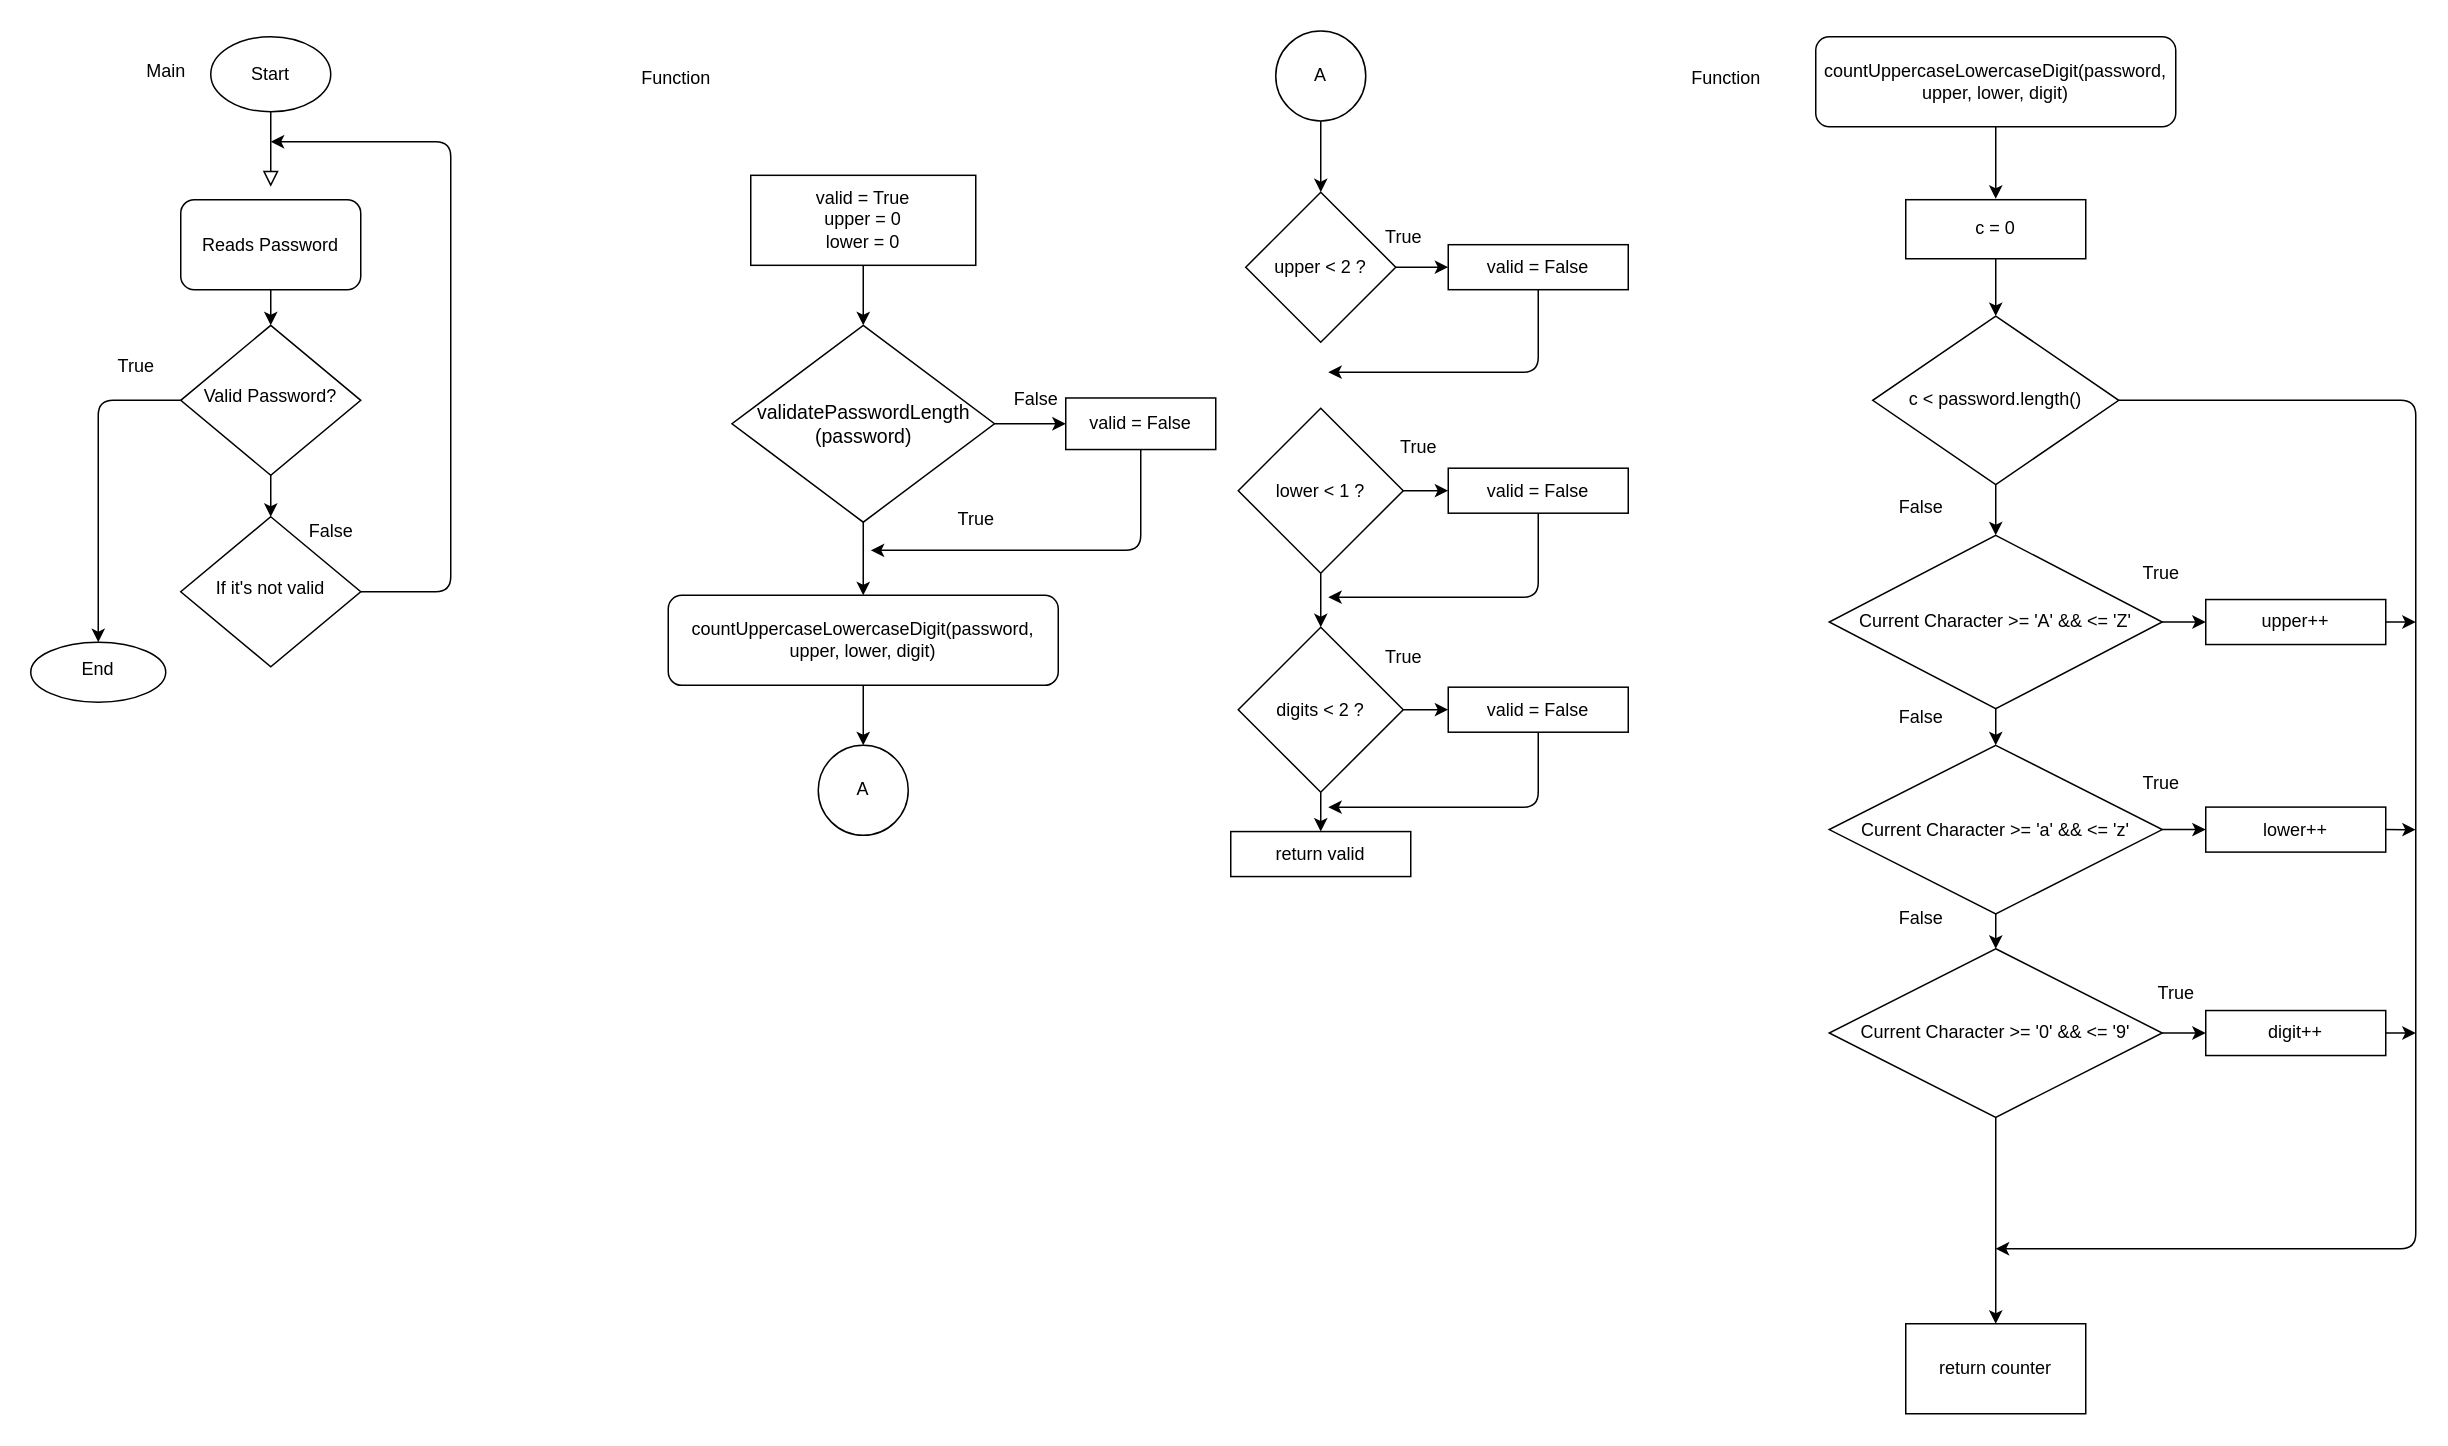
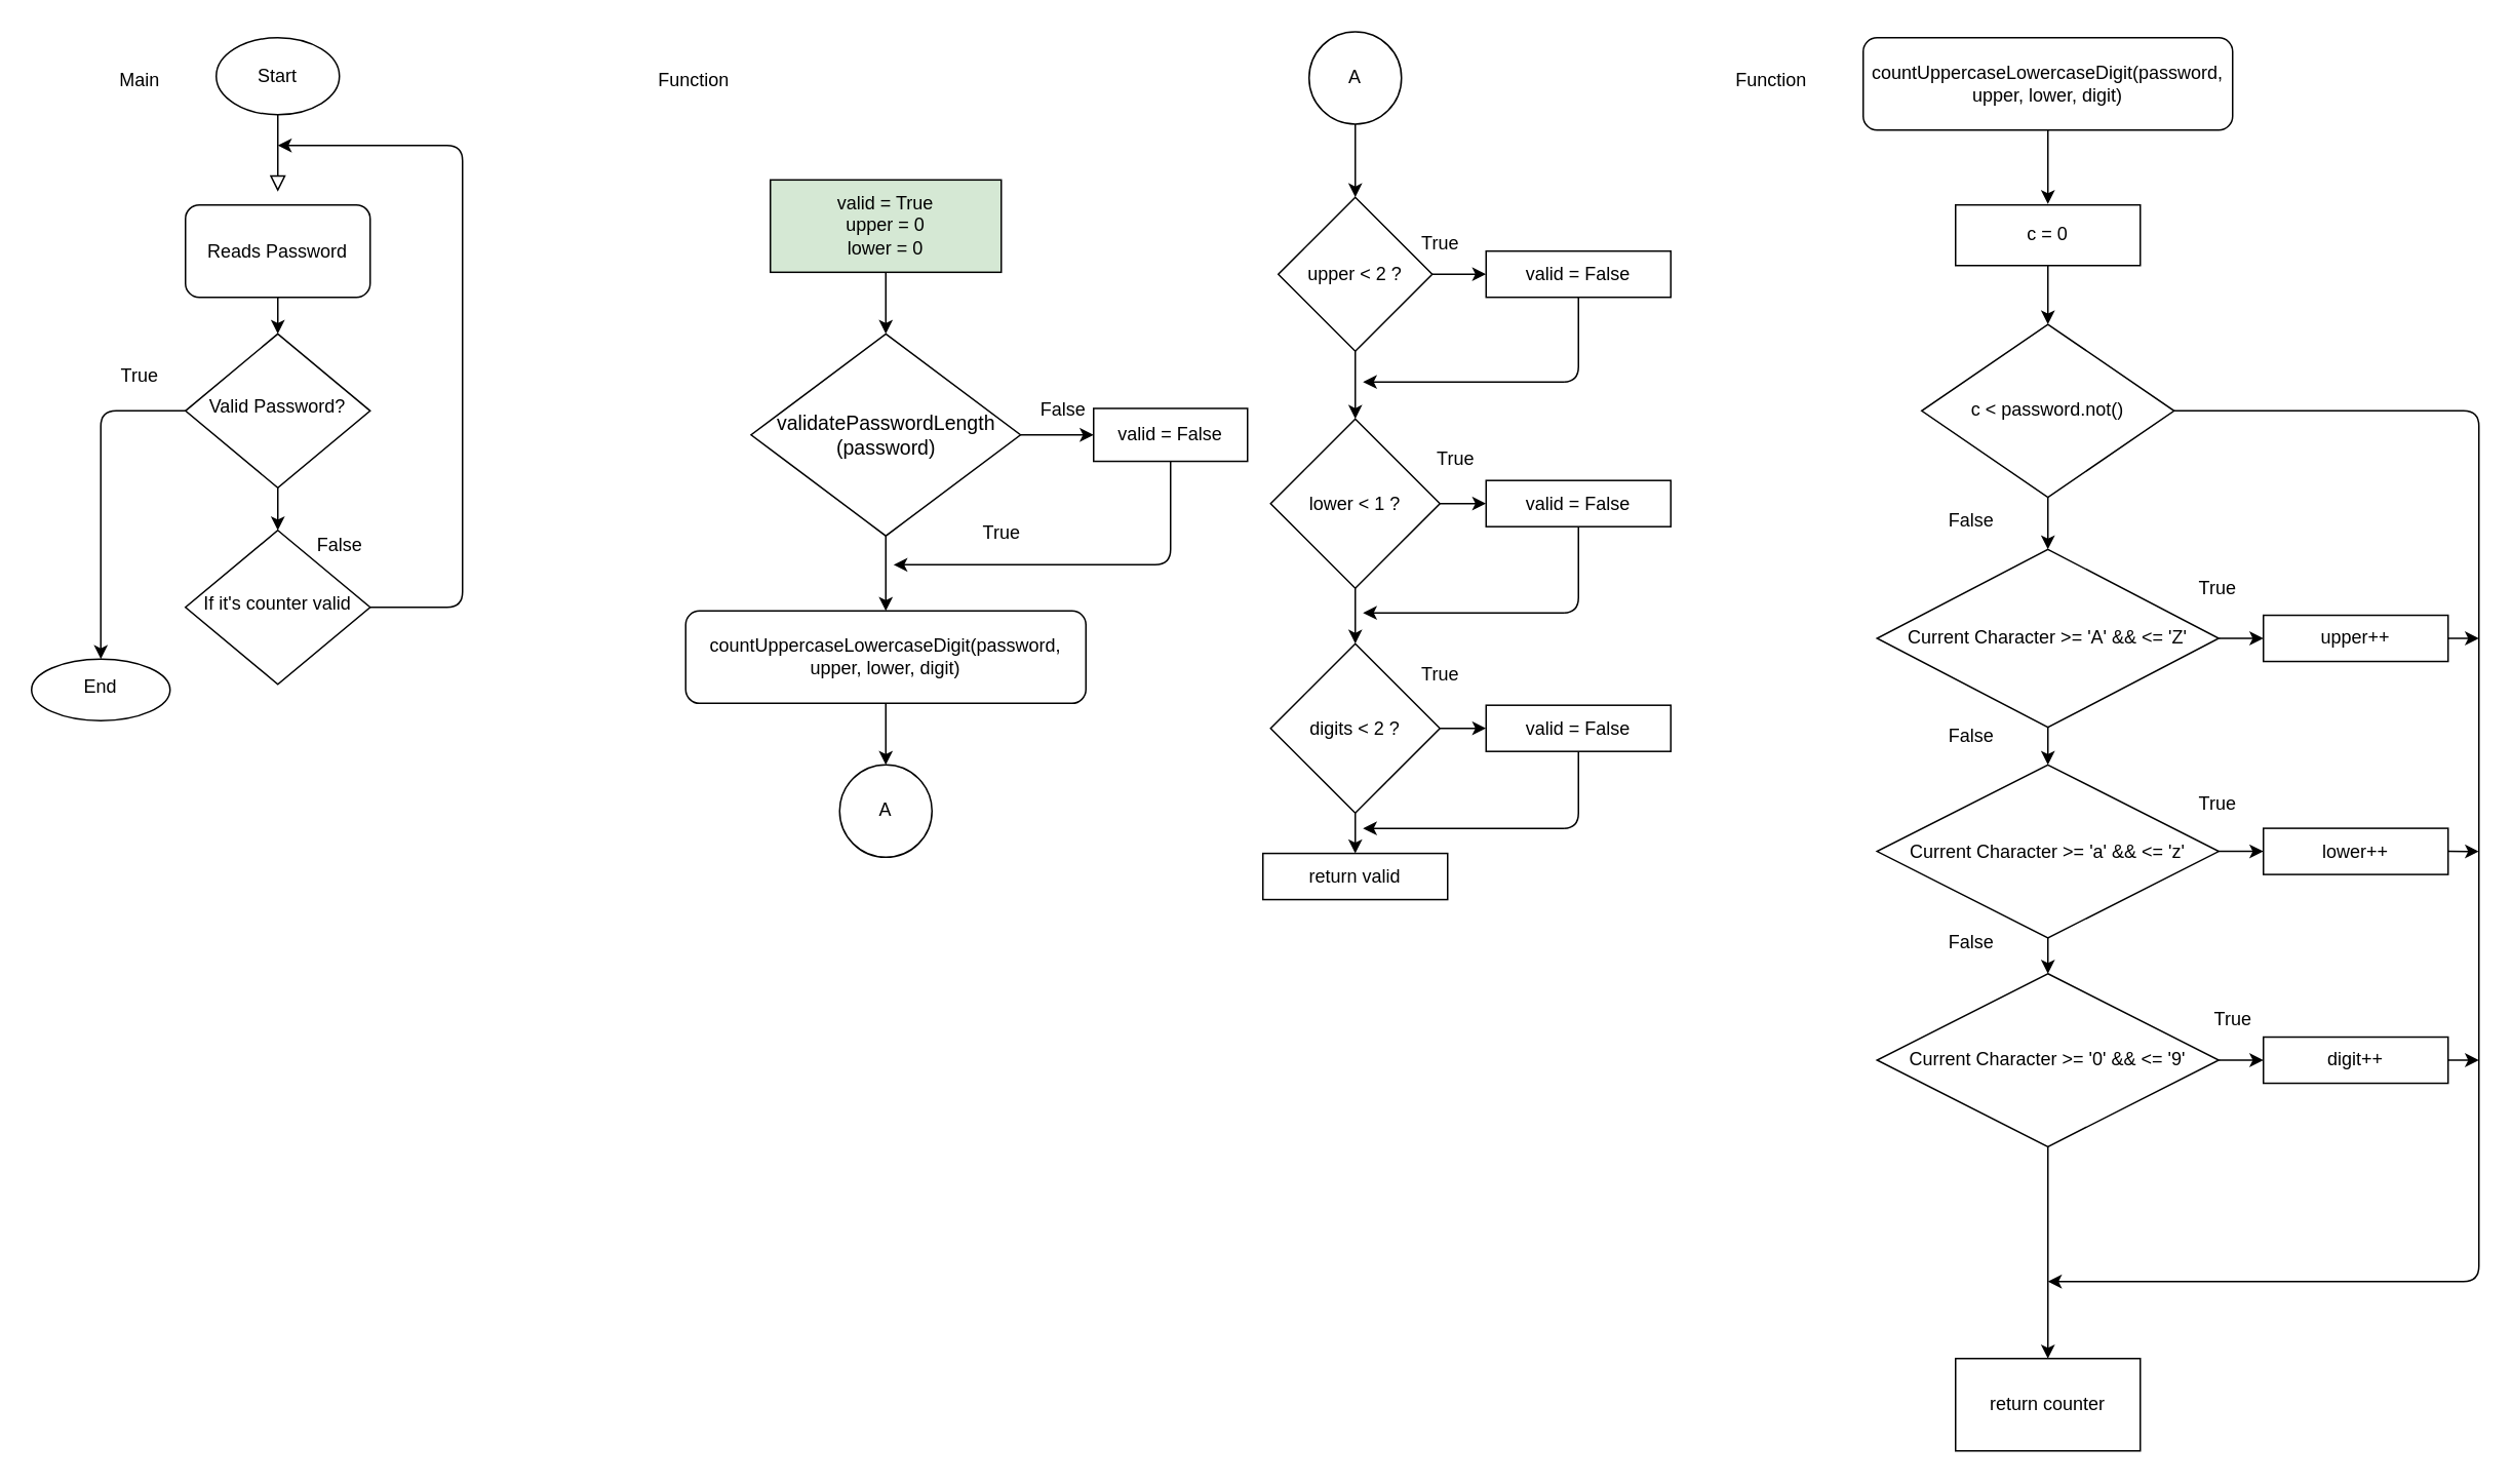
- <mxCell id="76" value="Main" style="text;html=1;align=center;verticalAlign=middle;resizable=0;points=[];autosize=1;strokeColor=none;" vertex="1" parent="1"><mxGeometry x="90" y="37" width="40" height="20" as="geometry" /></mxCell>
+ <mxCell id="76" value="Main" style="text;html=1;align=center;verticalAlign=middle;resizable=0;points=[];autosize=1;strokeColor=none;" vertex="1" parent="1"><mxGeometry x="70" y="42" width="40" height="20" as="geometry" /></mxCell>
- <mxCell id="13" value="valid = True&lt;br&gt;upper = 0&lt;br&gt;lower = 0" style="rounded=0;whiteSpace=wrap;html=1;sketch=0;" vertex="1" parent="1"><mxGeometry x="500" y="116.38" width="150" height="60" as="geometry" /></mxCell>
+ <mxCell id="13" value="valid = True&lt;br&gt;upper = 0&lt;br&gt;lower = 0" style="rounded=0;whiteSpace=wrap;html=1;sketch=0;fillColor=#d5e8d4;" vertex="1" parent="1"><mxGeometry x="500" y="116.38" width="150" height="60" as="geometry" /></mxCell>
+ <mxCell id="29" value="" style="edgeStyle=orthogonalEdgeStyle;curved=0;rounded=1;sketch=0;orthogonalLoop=1;jettySize=auto;html=1;" edge="1" parent="1" source="30" target="35"><mxGeometry relative="1" as="geometry" /></mxCell>
- <mxCell id="53" value="c &amp;lt; password.length()" style="rhombus;whiteSpace=wrap;html=1;rounded=0;sketch=0;" vertex="1" parent="1"><mxGeometry x="1248" y="210.19" width="164" height="112.38" as="geometry" /></mxCell>
+ <mxCell id="53" value="c &amp;lt; password.not()" style="rhombus;whiteSpace=wrap;html=1;rounded=0;sketch=0;" vertex="1" parent="1"><mxGeometry x="1248" y="210.19" width="164" height="112.38" as="geometry" /></mxCell>
- <mxCell id="10" value="If it's not valid" style="rhombus;whiteSpace=wrap;html=1;shadow=0;fontFamily=Helvetica;fontSize=12;align=center;strokeWidth=1;spacing=6;spacingTop=-4;" vertex="1" parent="1"><mxGeometry x="120" y="344" width="120" height="100" as="geometry" /></mxCell>
+ <mxCell id="10" value="If it's counter valid" style="rhombus;whiteSpace=wrap;html=1;shadow=0;fontFamily=Helvetica;fontSize=12;align=center;strokeWidth=1;spacing=6;spacingTop=-4;" vertex="1" parent="1"><mxGeometry x="120" y="344" width="120" height="100" as="geometry" /></mxCell>
